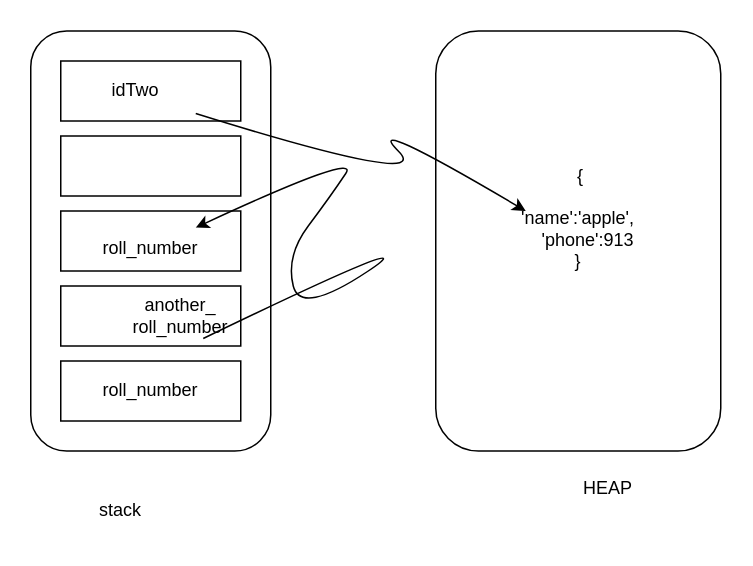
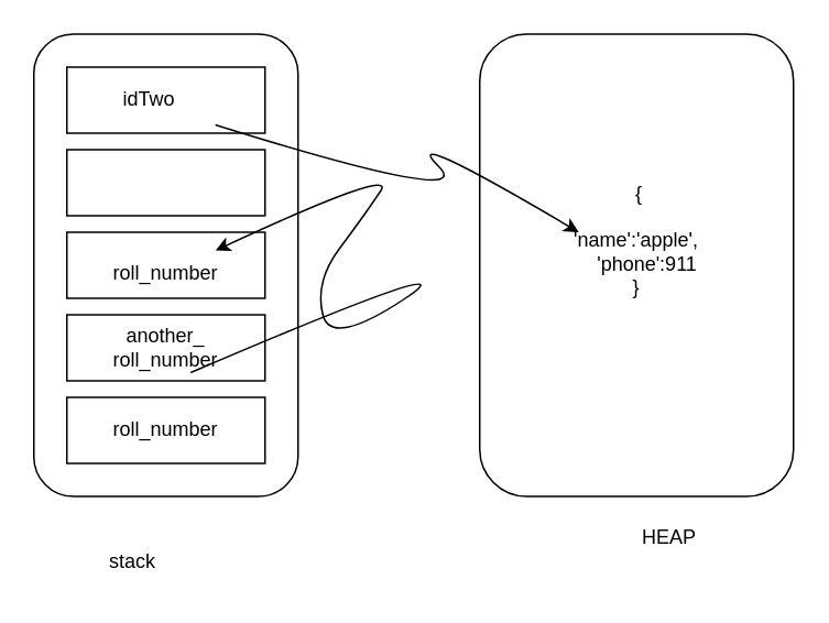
- <mxCell id="11" value="&lt;div&gt;&amp;nbsp;{&lt;/div&gt;&lt;div&gt;&amp;nbsp; &amp;nbsp; 'name':'apple',&lt;/div&gt;&lt;div&gt;&amp;nbsp; &amp;nbsp; 'phone':913&lt;/div&gt;&lt;div&gt;}&lt;/div&gt;" style="text;strokeColor=none;align=center;fillColor=none;html=1;verticalAlign=middle;whiteSpace=wrap;rounded=0;fontFamily=Helvetica;fontSize=12;fontColor=default;" vertex="1" parent="1"><mxGeometry x="355" y="130" width="60" height="30" as="geometry" /></mxCell>
+ <mxCell id="11" value="&lt;div&gt;&amp;nbsp;{&lt;/div&gt;&lt;div&gt;&amp;nbsp; &amp;nbsp; 'name':'apple',&lt;/div&gt;&lt;div&gt;&amp;nbsp; &amp;nbsp; 'phone':911&lt;/div&gt;&lt;div&gt;}&lt;/div&gt;" style="text;strokeColor=none;align=center;fillColor=none;html=1;verticalAlign=middle;whiteSpace=wrap;rounded=0;fontFamily=Helvetica;fontSize=12;fontColor=default;" vertex="1" parent="1"><mxGeometry x="355" y="130" width="60" height="30" as="geometry" /></mxCell>
- <mxCell id="15" value="another_&lt;br&gt;roll_number" style="text;strokeColor=none;align=center;fillColor=none;html=1;verticalAlign=middle;whiteSpace=wrap;rounded=0;fontFamily=Helvetica;fontSize=12;fontColor=default;" vertex="1" parent="1"><mxGeometry x="90" y="195" width="60" height="30" as="geometry" /></mxCell>
+ <mxCell id="15" value="another_&lt;br&gt;roll_number" style="text;strokeColor=none;align=center;fillColor=none;html=1;verticalAlign=middle;whiteSpace=wrap;rounded=0;fontFamily=Helvetica;fontSize=12;fontColor=default;" vertex="1" parent="1"><mxGeometry x="70" y="195" width="60" height="30" as="geometry" /></mxCell>
